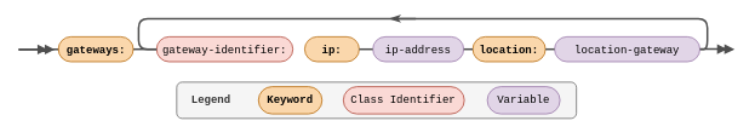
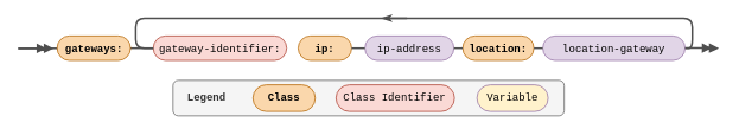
- <mxCell id="5" value="Keyword" style="rounded=1;whiteSpace=wrap;html=1;fillColor=#fad7ac;strokeColor=#b46504;arcSize=50;fontStyle=1;fontFamily=Courier New;perimeterSpacing=6;shadow=0;" vertex="1" parent="3"><mxGeometry x="90" y="5" width="70" height="30" as="geometry" /></mxCell>
+ <mxCell id="5" value="Class" style="rounded=1;whiteSpace=wrap;html=1;fillColor=#fad7ac;strokeColor=#b46504;arcSize=50;fontStyle=1;fontFamily=Courier New;perimeterSpacing=6;shadow=0;" vertex="1" parent="3"><mxGeometry x="90" y="5" width="70" height="30" as="geometry" /></mxCell>
- <mxCell id="7" value="&lt;span style=&quot;font-weight: normal;&quot;&gt;Variable&lt;/span&gt;" style="rounded=1;whiteSpace=wrap;html=1;fillColor=#e1d5e7;strokeColor=#9673a6;arcSize=50;fontStyle=1;fontFamily=Courier New;perimeterSpacing=6;shadow=0;" vertex="1" parent="3"><mxGeometry x="341.88" y="5" width="80" height="30" as="geometry" /></mxCell>
+ <mxCell id="7" value="&lt;span style=&quot;font-weight: normal;&quot;&gt;Variable&lt;/span&gt;" style="rounded=1;whiteSpace=wrap;html=1;fillColor=#fff2cc;strokeColor=#9673a6;arcSize=50;fontStyle=1;fontFamily=Courier New;perimeterSpacing=6;shadow=0;" vertex="1" parent="3"><mxGeometry x="341.88" y="5" width="80" height="30" as="geometry" /></mxCell>
